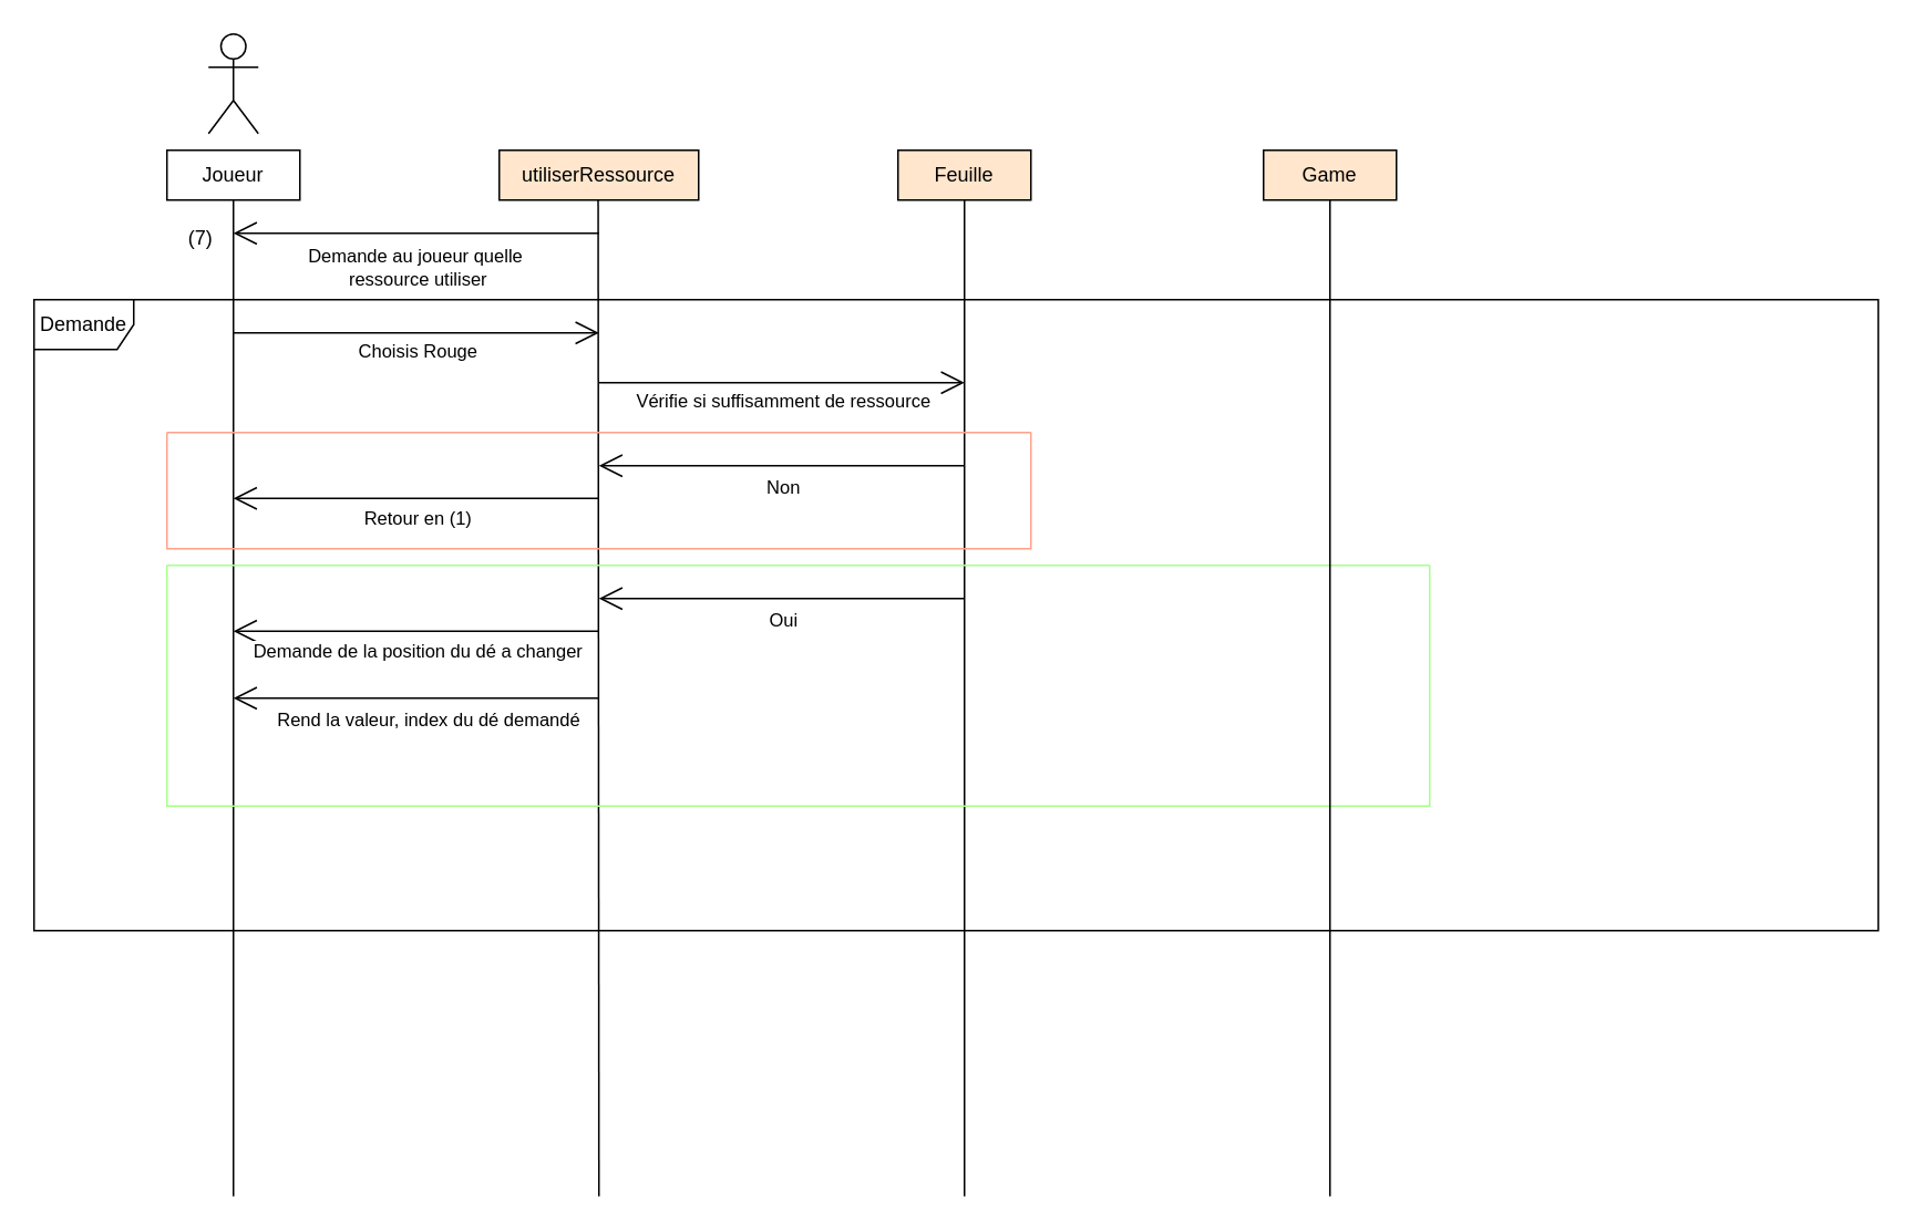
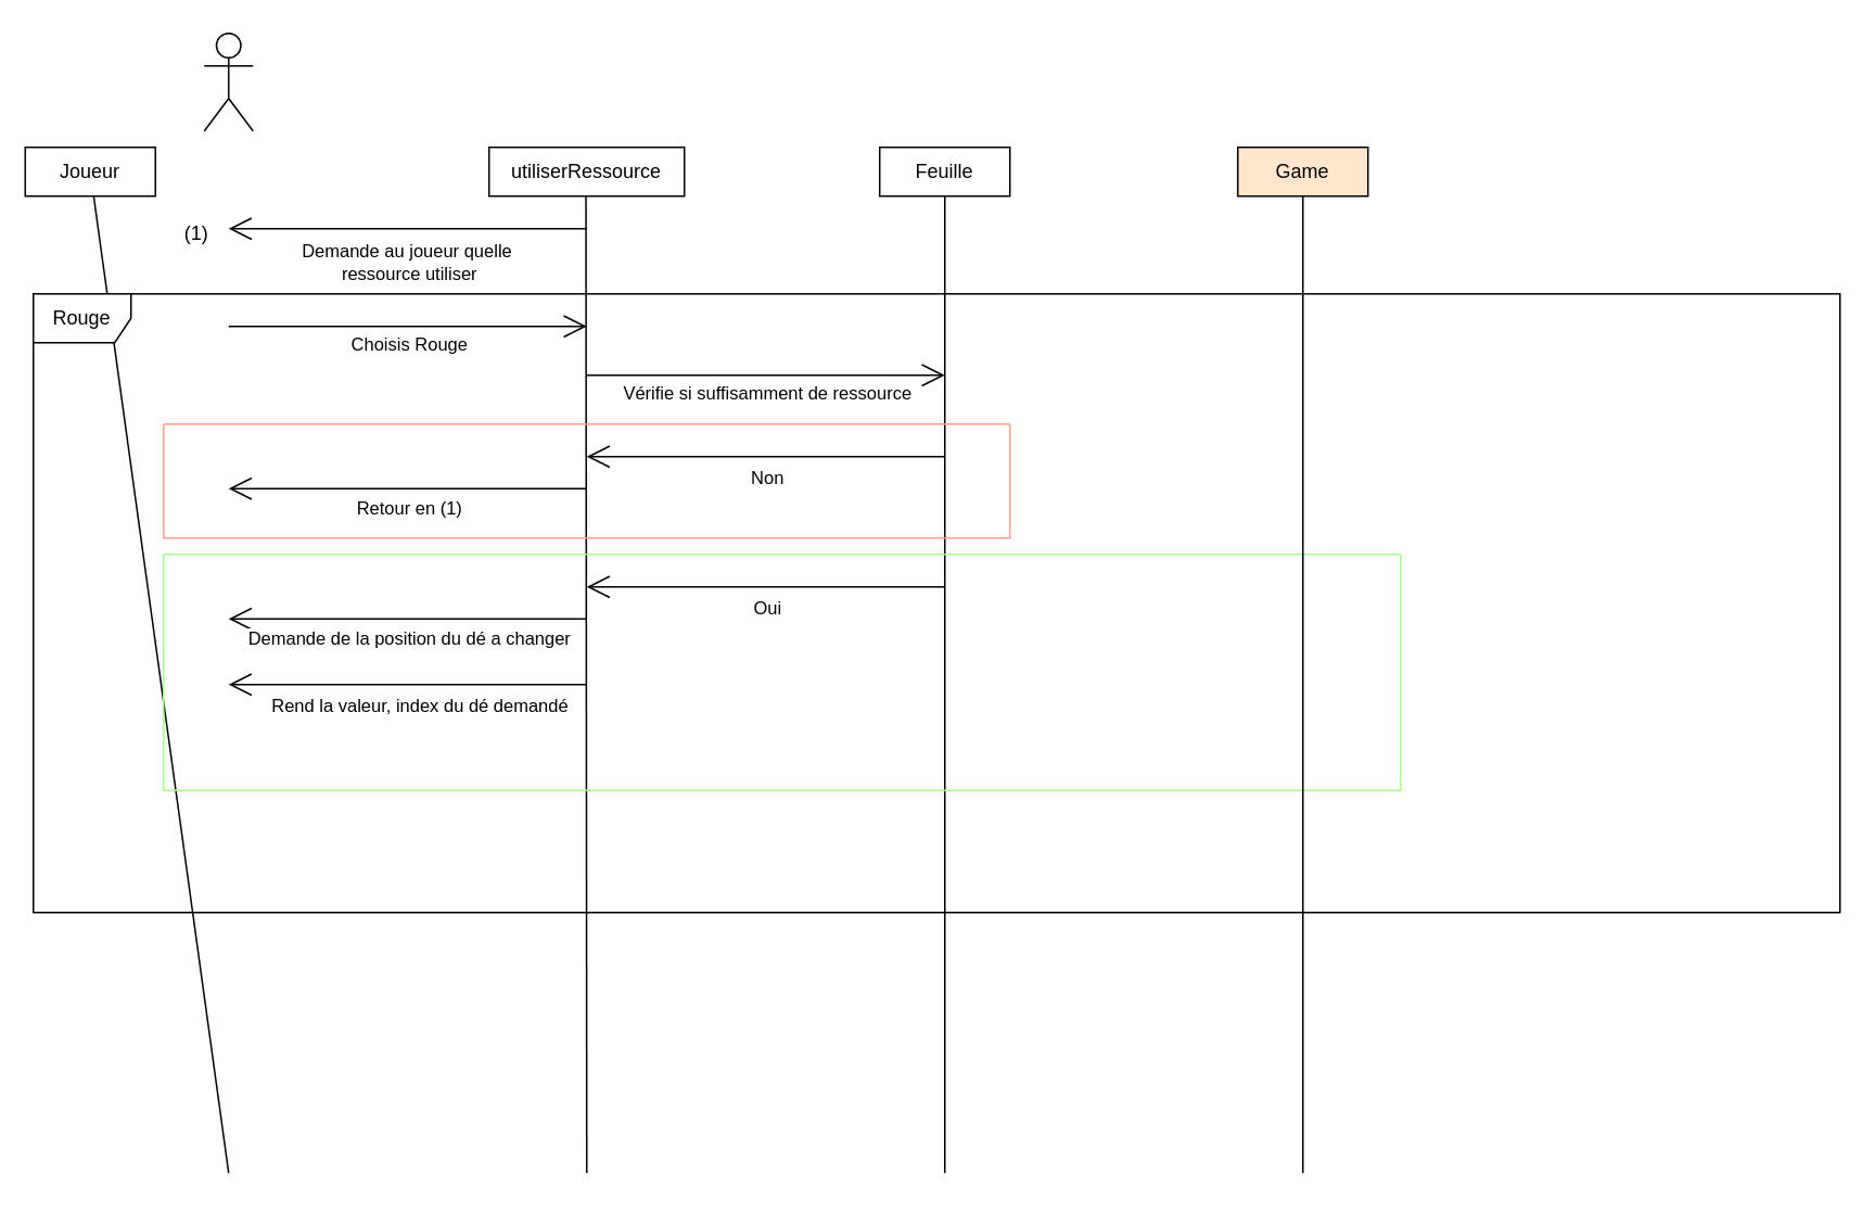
- <mxCell id="2" value="Joueur" style="html=1;whiteSpace=wrap;" parent="1" vertex="1"><mxGeometry x="100" y="90" width="80" height="30" as="geometry" /></mxCell>
+ <mxCell id="2" value="Joueur" style="html=1;whiteSpace=wrap;" parent="1" vertex="1"><mxGeometry x="15" y="90" width="80" height="30" as="geometry" /></mxCell>
- <mxCell id="3" value="utiliserRessource" style="html=1;whiteSpace=wrap;fillColor=#ffe6cc;" parent="1" vertex="1"><mxGeometry x="300" y="90" width="120" height="30" as="geometry" /></mxCell>
+ <mxCell id="3" value="utiliserRessource" style="html=1;whiteSpace=wrap;" parent="1" vertex="1"><mxGeometry x="300" y="90" width="120" height="30" as="geometry" /></mxCell>
- <mxCell id="4" value="Feuille" style="html=1;whiteSpace=wrap;fillColor=#ffe6cc;" parent="1" vertex="1"><mxGeometry x="540" y="90" width="80" height="30" as="geometry" /></mxCell>
+ <mxCell id="4" value="Feuille" style="html=1;whiteSpace=wrap;" parent="1" vertex="1"><mxGeometry x="540" y="90" width="80" height="30" as="geometry" /></mxCell>
- <mxCell id="21" value="(7)" style="text;html=1;align=center;verticalAlign=middle;resizable=0;points=[];autosize=1;strokeColor=none;fillColor=none;" parent="1" vertex="1"><mxGeometry x="100" y="128" width="40" height="30" as="geometry" /></mxCell>
+ <mxCell id="21" value="(1)" style="text;html=1;align=center;verticalAlign=middle;resizable=0;points=[];autosize=1;strokeColor=none;fillColor=none;" parent="1" vertex="1"><mxGeometry x="100" y="128" width="40" height="30" as="geometry" /></mxCell>
- <mxCell id="13" value="Demande" style="shape=umlFrame;whiteSpace=wrap;html=1;pointerEvents=0;" parent="1" vertex="1"><mxGeometry x="20" y="180" width="1110" height="380" as="geometry" /></mxCell>
+ <mxCell id="13" value="Rouge" style="shape=umlFrame;whiteSpace=wrap;html=1;pointerEvents=0;" parent="1" vertex="1"><mxGeometry x="20" y="180" width="1110" height="380" as="geometry" /></mxCell>
